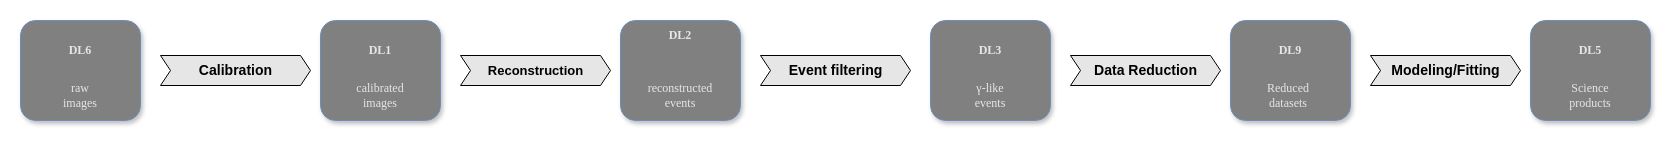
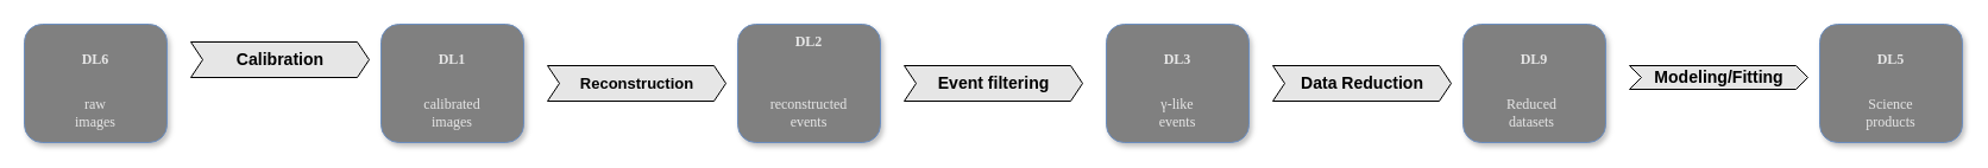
- <mxCell id="24" value="&lt;h3&gt;Calibration&lt;/h3&gt;" style="html=1;shadow=0;dashed=0;align=center;verticalAlign=middle;shape=mxgraph.arrows2.arrow;dy=0;dx=10;notch=10;fillColor=#E6E6E6;gradientColor=none;" vertex="1" parent="1"><mxGeometry x="160" y="55" width="150" height="30" as="geometry" /></mxCell>
+ <mxCell id="24" value="&lt;h3&gt;Calibration&lt;/h3&gt;" style="html=1;shadow=0;dashed=0;align=center;verticalAlign=middle;shape=mxgraph.arrows2.arrow;dy=0;dx=10;notch=10;fillColor=#E6E6E6;gradientColor=none;" vertex="1" parent="1"><mxGeometry x="160" y="35" width="150" height="30" as="geometry" /></mxCell>
- <mxCell id="12" value="&lt;h3&gt;Modeling/Fitting&lt;/h3&gt;" style="html=1;shadow=0;dashed=0;align=center;verticalAlign=middle;shape=mxgraph.arrows2.arrow;dy=0;dx=10;notch=10;fillColor=#E6E6E6;gradientColor=none;" vertex="1" parent="1"><mxGeometry x="1370" y="55" width="150" height="30" as="geometry" /></mxCell>
+ <mxCell id="12" value="&lt;h3&gt;Modeling/Fitting&lt;/h3&gt;" style="html=1;shadow=0;dashed=0;align=center;verticalAlign=middle;shape=mxgraph.arrows2.arrow;dy=0;dx=10;notch=10;fillColor=#E6E6E6;gradientColor=none;" vertex="1" parent="1"><mxGeometry x="1370" y="55" width="150" height="20" as="geometry" /></mxCell>
